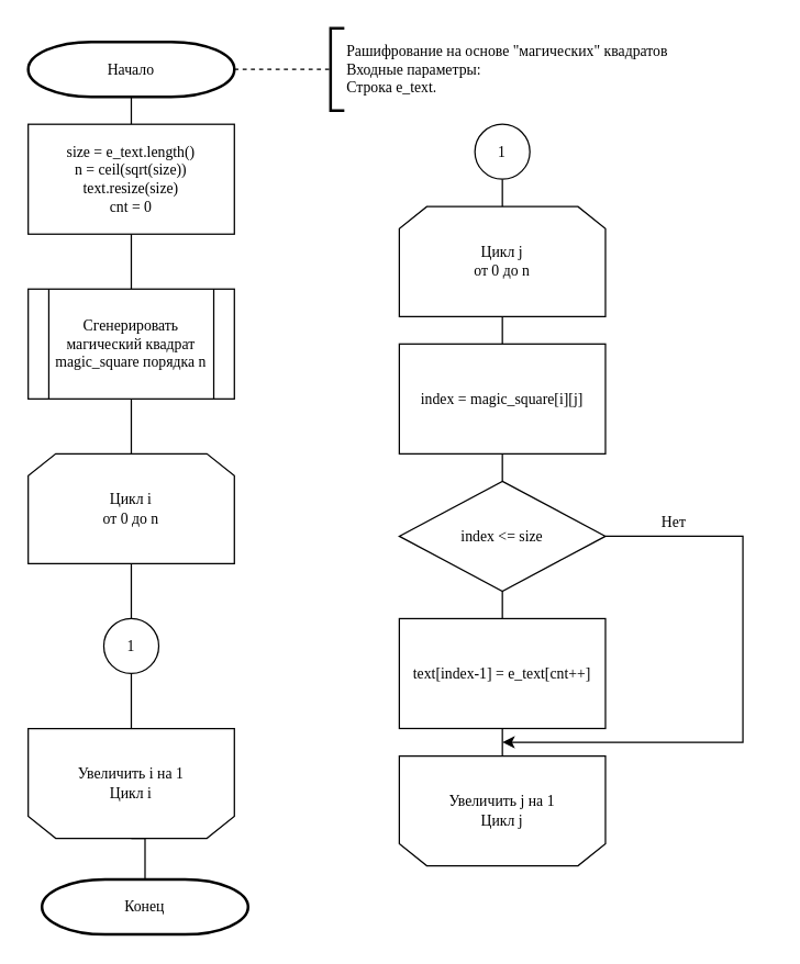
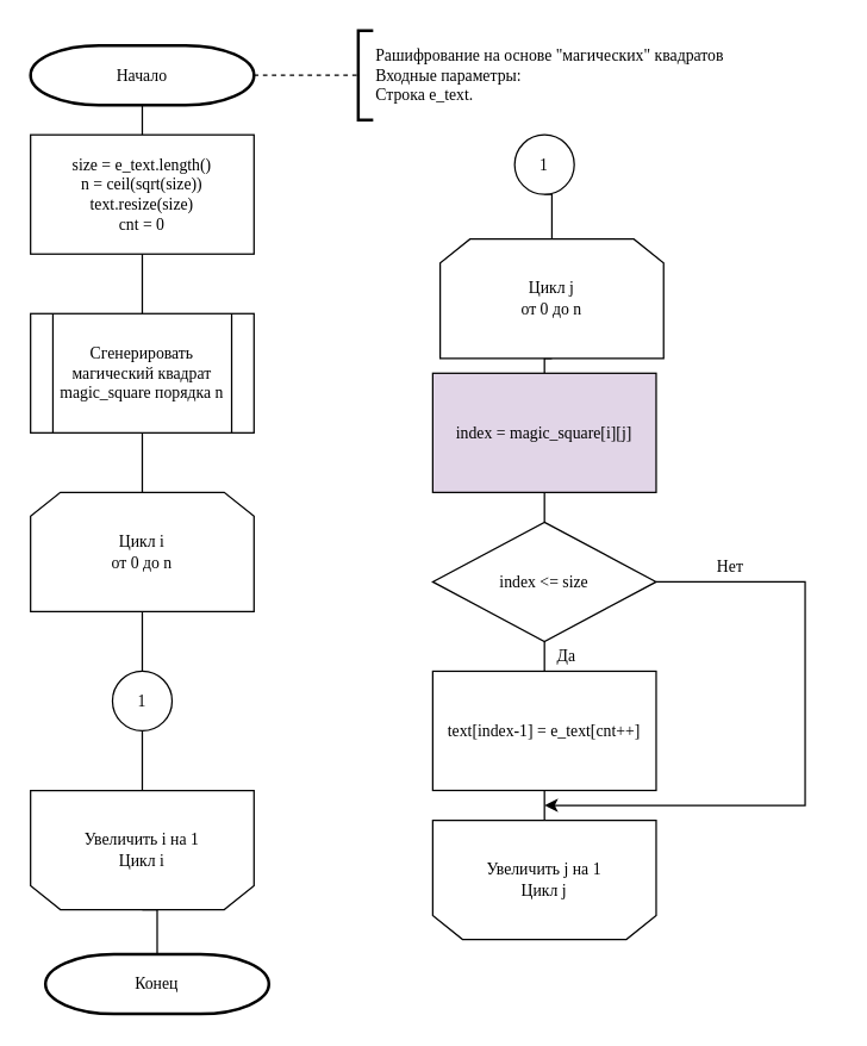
- <mxCell id="24" value="&lt;div style=&quot;font-size: 11px&quot;&gt;&lt;font style=&quot;font-size: 11px&quot;&gt;Цикл j&lt;br&gt;&lt;/font&gt;&lt;/div&gt;&lt;div style=&quot;font-size: 11px&quot;&gt;&lt;font style=&quot;font-size: 11px&quot;&gt;от 0 до n&lt;br style=&quot;font-size: 11px&quot;&gt;&lt;/font&gt;&lt;/div&gt;" style="shape=loopLimit;whiteSpace=wrap;html=1;fontFamily=JetBrains Mono;fontSize=11;" vertex="1" parent="1"><mxGeometry x="290" y="150" width="150" height="80" as="geometry" /></mxCell>
+ <mxCell id="24" value="&lt;div style=&quot;font-size: 11px&quot;&gt;&lt;font style=&quot;font-size: 11px&quot;&gt;Цикл j&lt;br&gt;&lt;/font&gt;&lt;/div&gt;&lt;div style=&quot;font-size: 11px&quot;&gt;&lt;font style=&quot;font-size: 11px&quot;&gt;от 0 до n&lt;br style=&quot;font-size: 11px&quot;&gt;&lt;/font&gt;&lt;/div&gt;" style="shape=loopLimit;whiteSpace=wrap;html=1;fontFamily=JetBrains Mono;fontSize=11;" vertex="1" parent="1"><mxGeometry x="295" y="160" width="150" height="80" as="geometry" /></mxCell>
- <mxCell id="27" value="index = magic_square[i][j]" style="rounded=0;whiteSpace=wrap;html=1;fontFamily=JetBrains Mono;fontSize=11;" vertex="1" parent="1"><mxGeometry x="290" y="250" width="150" height="80" as="geometry" /></mxCell>
+ <mxCell id="27" value="index = magic_square[i][j]" style="rounded=0;whiteSpace=wrap;html=1;fontFamily=JetBrains Mono;fontSize=11;fillColor=#e1d5e7;" vertex="1" parent="1"><mxGeometry x="290" y="250" width="150" height="80" as="geometry" /></mxCell>
+ <mxCell id="11" value="Да" style="text;html=1;strokeColor=none;fillColor=none;align=center;verticalAlign=middle;whiteSpace=wrap;rounded=0;fontFamily=JetBrains Mono;fontSize=11;" parent="1" vertex="1"><mxGeometry x="365" y="430" width="30" height="20" as="geometry" /></mxCell>
